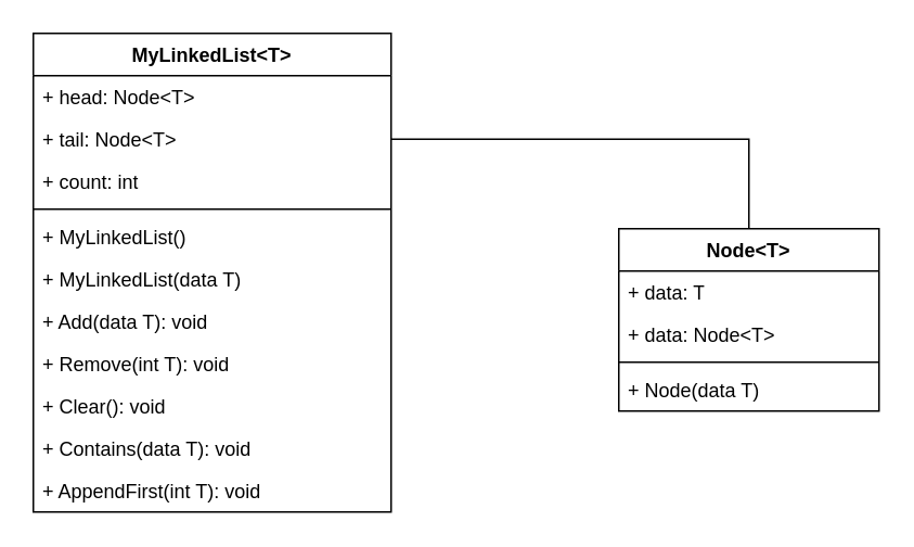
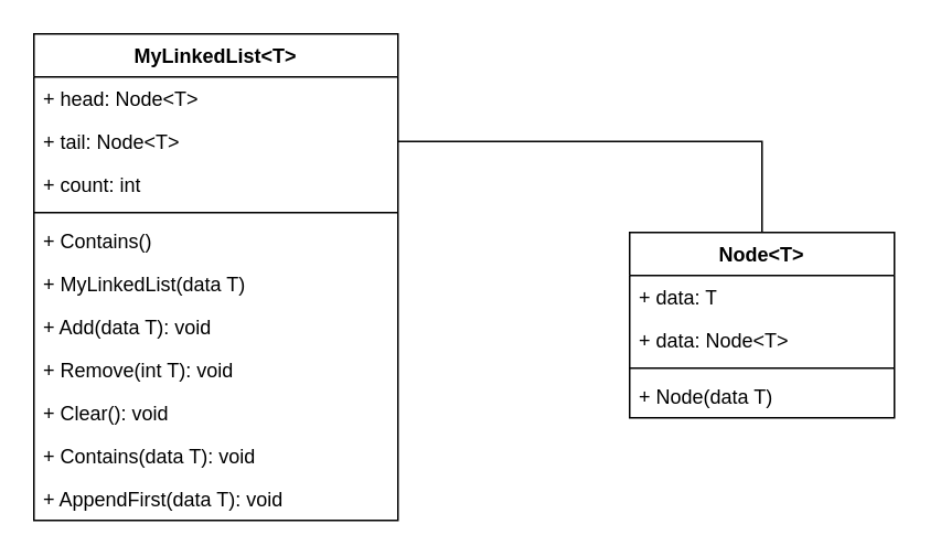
- <mxCell id="12" value="+ MyLinkedList()" style="text;strokeColor=none;fillColor=none;align=left;verticalAlign=top;spacingLeft=4;spacingRight=4;overflow=hidden;rotatable=0;points=[[0,0.5],[1,0.5]];portConstraint=eastwest;whiteSpace=wrap;html=1;" vertex="1" parent="7"><mxGeometry y="112" width="220" height="26" as="geometry" /></mxCell>
+ <mxCell id="12" value="+ Contains()" style="text;strokeColor=none;fillColor=none;align=left;verticalAlign=top;spacingLeft=4;spacingRight=4;overflow=hidden;rotatable=0;points=[[0,0.5],[1,0.5]];portConstraint=eastwest;whiteSpace=wrap;html=1;" vertex="1" parent="7"><mxGeometry y="112" width="220" height="26" as="geometry" /></mxCell>
- <mxCell id="18" value="+ AppendFirst(int T): void&lt;div&gt;&lt;br&gt;&lt;/div&gt;" style="text;strokeColor=none;fillColor=none;align=left;verticalAlign=top;spacingLeft=4;spacingRight=4;overflow=hidden;rotatable=0;points=[[0,0.5],[1,0.5]];portConstraint=eastwest;whiteSpace=wrap;html=1;" vertex="1" parent="7"><mxGeometry y="268" width="220" height="26" as="geometry" /></mxCell>
+ <mxCell id="18" value="+ AppendFirst(data T): void&lt;div&gt;&lt;br&gt;&lt;/div&gt;" style="text;strokeColor=none;fillColor=none;align=left;verticalAlign=top;spacingLeft=4;spacingRight=4;overflow=hidden;rotatable=0;points=[[0,0.5],[1,0.5]];portConstraint=eastwest;whiteSpace=wrap;html=1;" vertex="1" parent="7"><mxGeometry y="268" width="220" height="26" as="geometry" /></mxCell>
